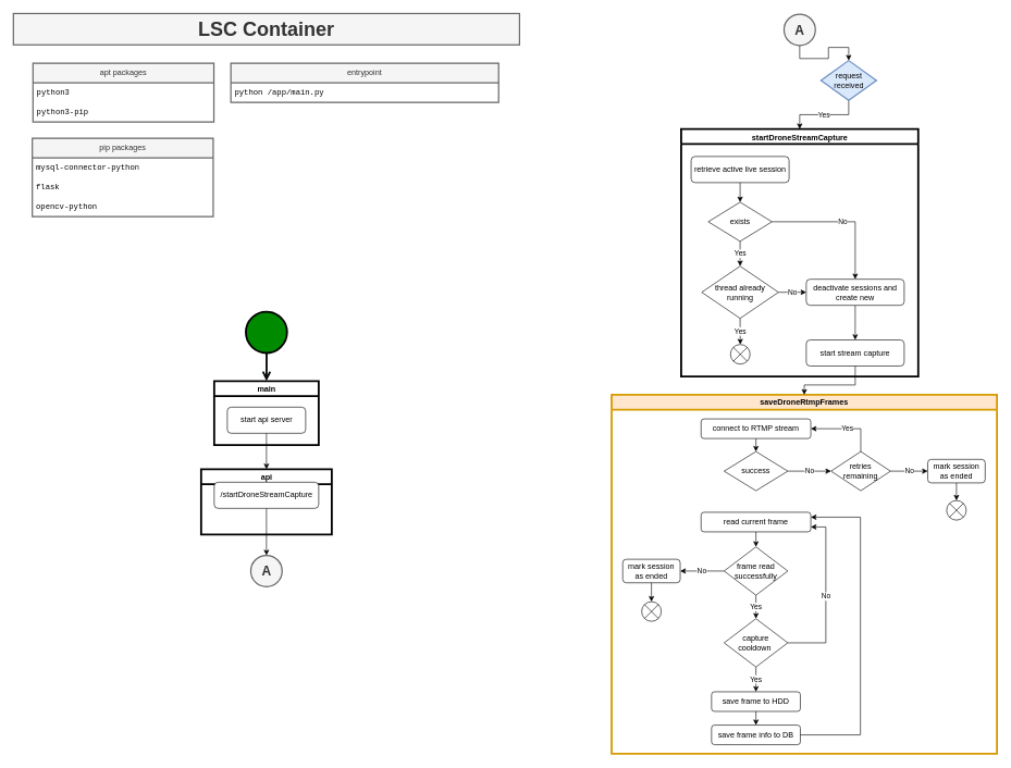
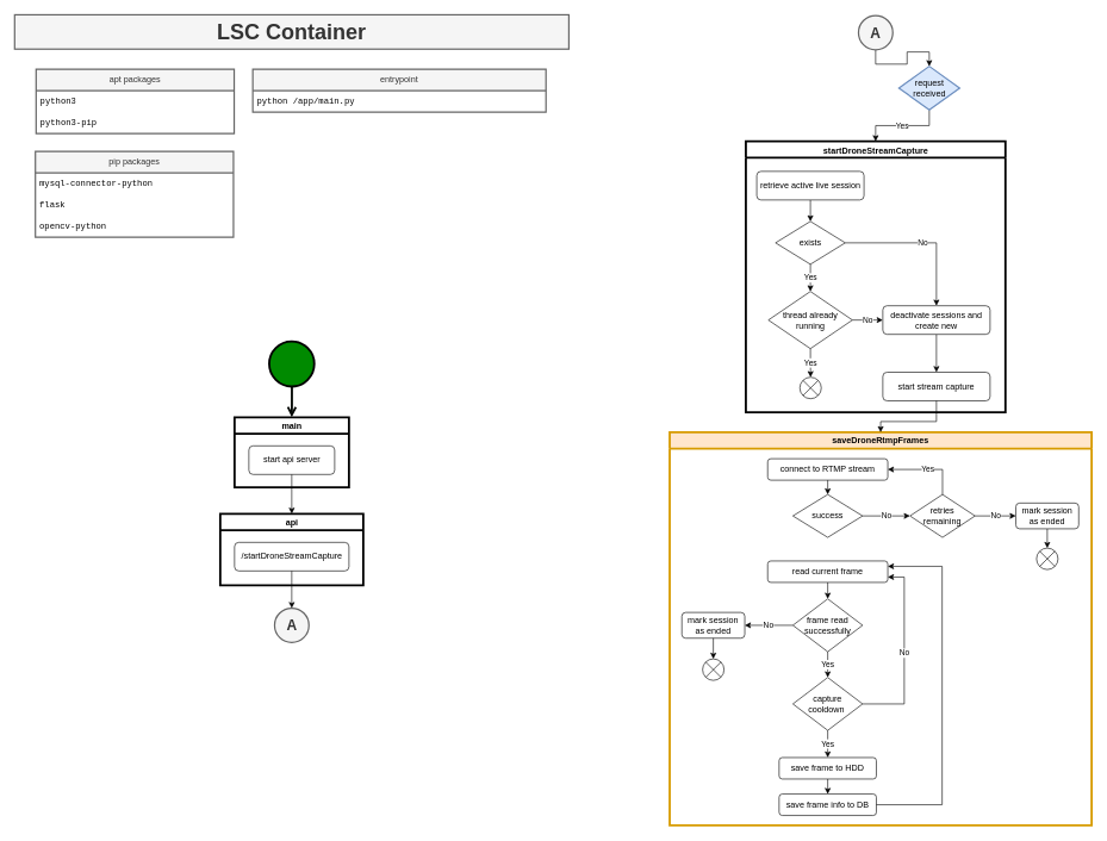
- <mxCell id="34" value="/startDroneStreamCapture" style="rounded=1;whiteSpace=wrap;html=1;" parent="33" vertex="1"><mxGeometry x="20" y="20" width="160" height="40" as="geometry" /></mxCell>
+ <mxCell id="34" value="/startDroneStreamCapture" style="rounded=1;whiteSpace=wrap;html=1;" parent="33" vertex="1"><mxGeometry x="20" y="40" width="160" height="40" as="geometry" /></mxCell>
